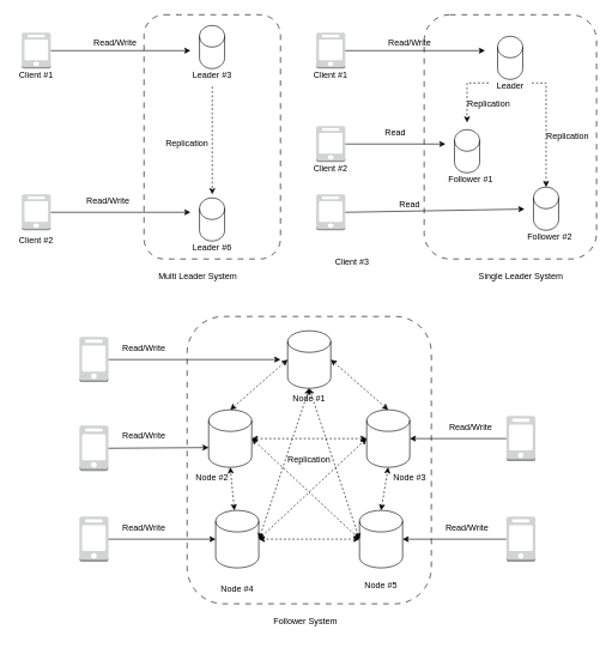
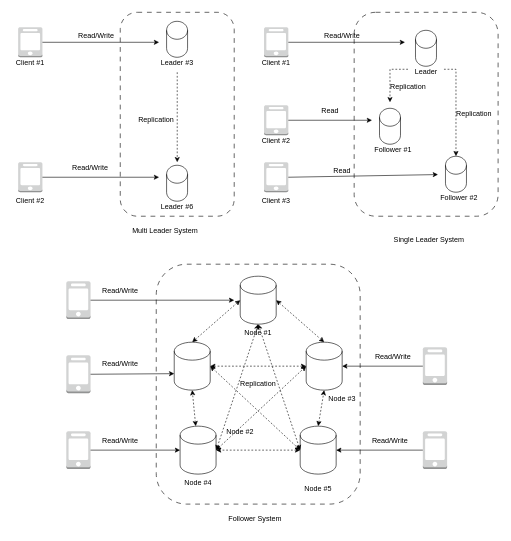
- <mxCell id="13" value="Client #3" style="text;html=1;strokeColor=none;fillColor=none;align=center;verticalAlign=middle;whiteSpace=wrap;rounded=0;" parent="1" vertex="1"><mxGeometry x="460" y="350" width="60" height="30" as="geometry" /></mxCell>
+ <mxCell id="13" value="Client #3" style="text;html=1;strokeColor=none;fillColor=none;align=center;verticalAlign=middle;whiteSpace=wrap;rounded=0;" parent="1" vertex="1"><mxGeometry x="430" y="320" width="60" height="30" as="geometry" /></mxCell>
- <mxCell id="8" value="Single Leader System" style="text;html=1;strokeColor=none;fillColor=none;align=center;verticalAlign=middle;whiteSpace=wrap;rounded=0;" parent="1" vertex="1"><mxGeometry x="659.75" y="370" width="130" height="30" as="geometry" /></mxCell>
+ <mxCell id="8" value="Single Leader System" style="text;html=1;strokeColor=none;fillColor=none;align=center;verticalAlign=middle;whiteSpace=wrap;rounded=0;" parent="1" vertex="1"><mxGeometry x="649.75" y="385" width="130" height="30" as="geometry" /></mxCell>
- <mxCell id="61" value="Node #2" style="text;html=1;strokeColor=none;fillColor=none;align=center;verticalAlign=middle;whiteSpace=wrap;rounded=0;" vertex="1" parent="1"><mxGeometry x="265" y="650" width="60" height="30" as="geometry" /></mxCell>
+ <mxCell id="61" value="Node #2" style="text;html=1;strokeColor=none;fillColor=none;align=center;verticalAlign=middle;whiteSpace=wrap;rounded=0;" vertex="1" parent="1"><mxGeometry x="370" y="705" width="60" height="30" as="geometry" /></mxCell>
- <mxCell id="60" value="Node #4" style="text;html=1;strokeColor=none;fillColor=none;align=center;verticalAlign=middle;whiteSpace=wrap;rounded=0;" vertex="1" parent="1"><mxGeometry x="299.75" y="805" width="60" height="30" as="geometry" /></mxCell>
+ <mxCell id="60" value="Node #4" style="text;html=1;strokeColor=none;fillColor=none;align=center;verticalAlign=middle;whiteSpace=wrap;rounded=0;" vertex="1" parent="1"><mxGeometry x="299.75" y="790" width="60" height="30" as="geometry" /></mxCell>
